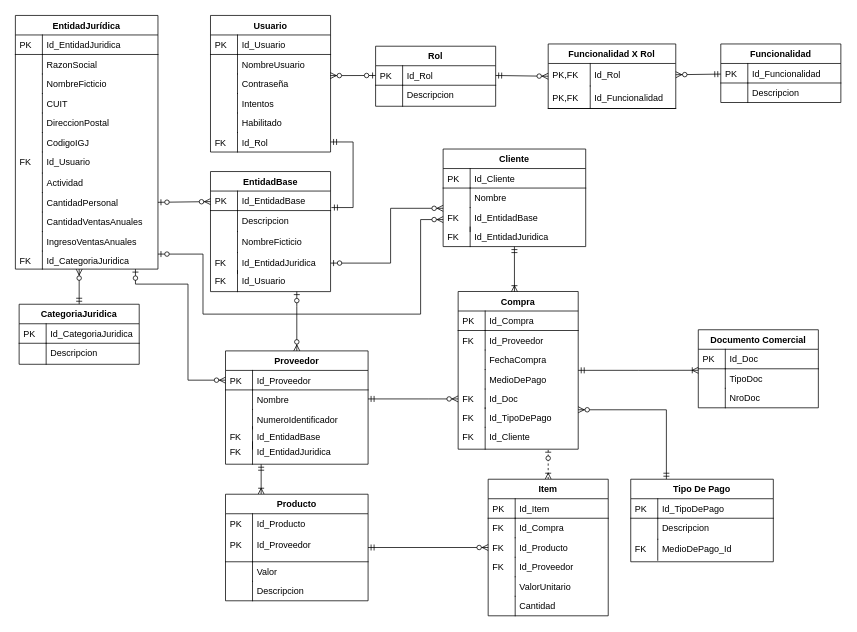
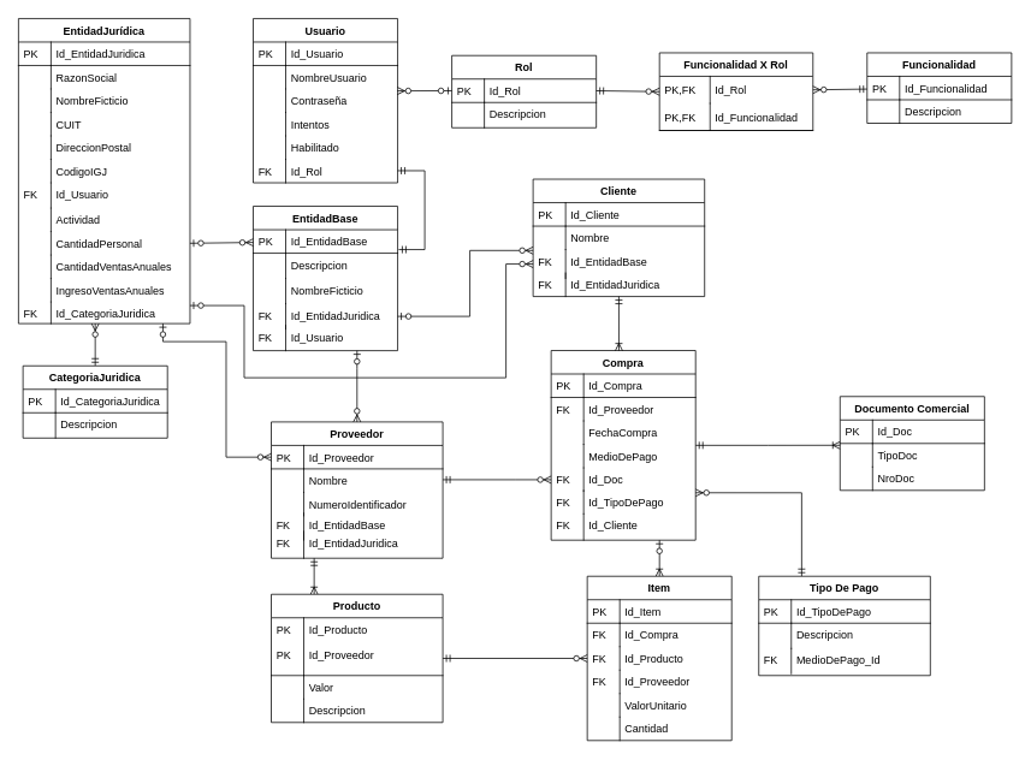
- <mxCell id="3" style="rounded=0;orthogonalLoop=1;jettySize=auto;html=1;startArrow=ERoneToMany;startFill=0;endArrow=ERzeroToOne;endFill=1;entryX=0.75;entryY=1;entryDx=0;entryDy=0;dashed=1;" parent="1" source="120" target="109" edge="1"><mxGeometry relative="1" as="geometry"><mxPoint x="415" y="505" as="sourcePoint" /><mxPoint x="780" y="608" as="targetPoint" /></mxGeometry></mxCell>
+ <mxCell id="3" style="rounded=0;orthogonalLoop=1;jettySize=auto;html=1;startArrow=ERoneToMany;startFill=0;endArrow=ERzeroToOne;endFill=1;entryX=0.75;entryY=1;entryDx=0;entryDy=0;" parent="1" source="120" target="109" edge="1"><mxGeometry relative="1" as="geometry"><mxPoint x="415" y="505" as="sourcePoint" /><mxPoint x="780" y="608" as="targetPoint" /></mxGeometry></mxCell>
